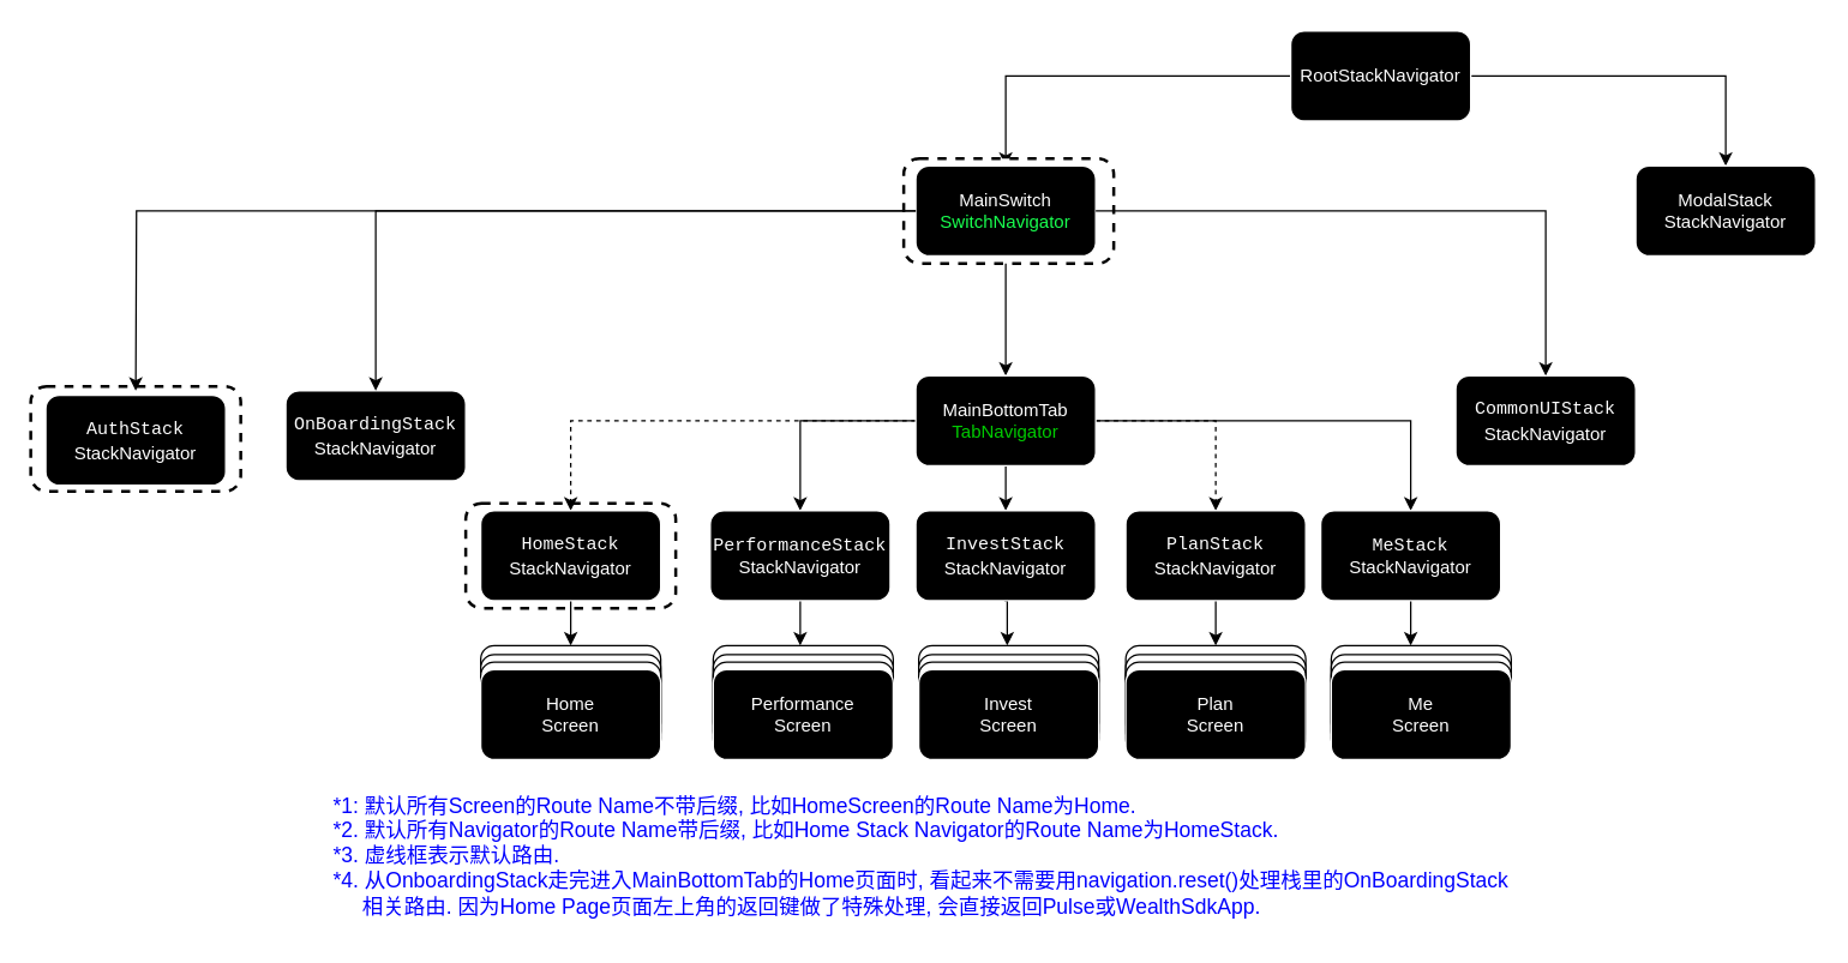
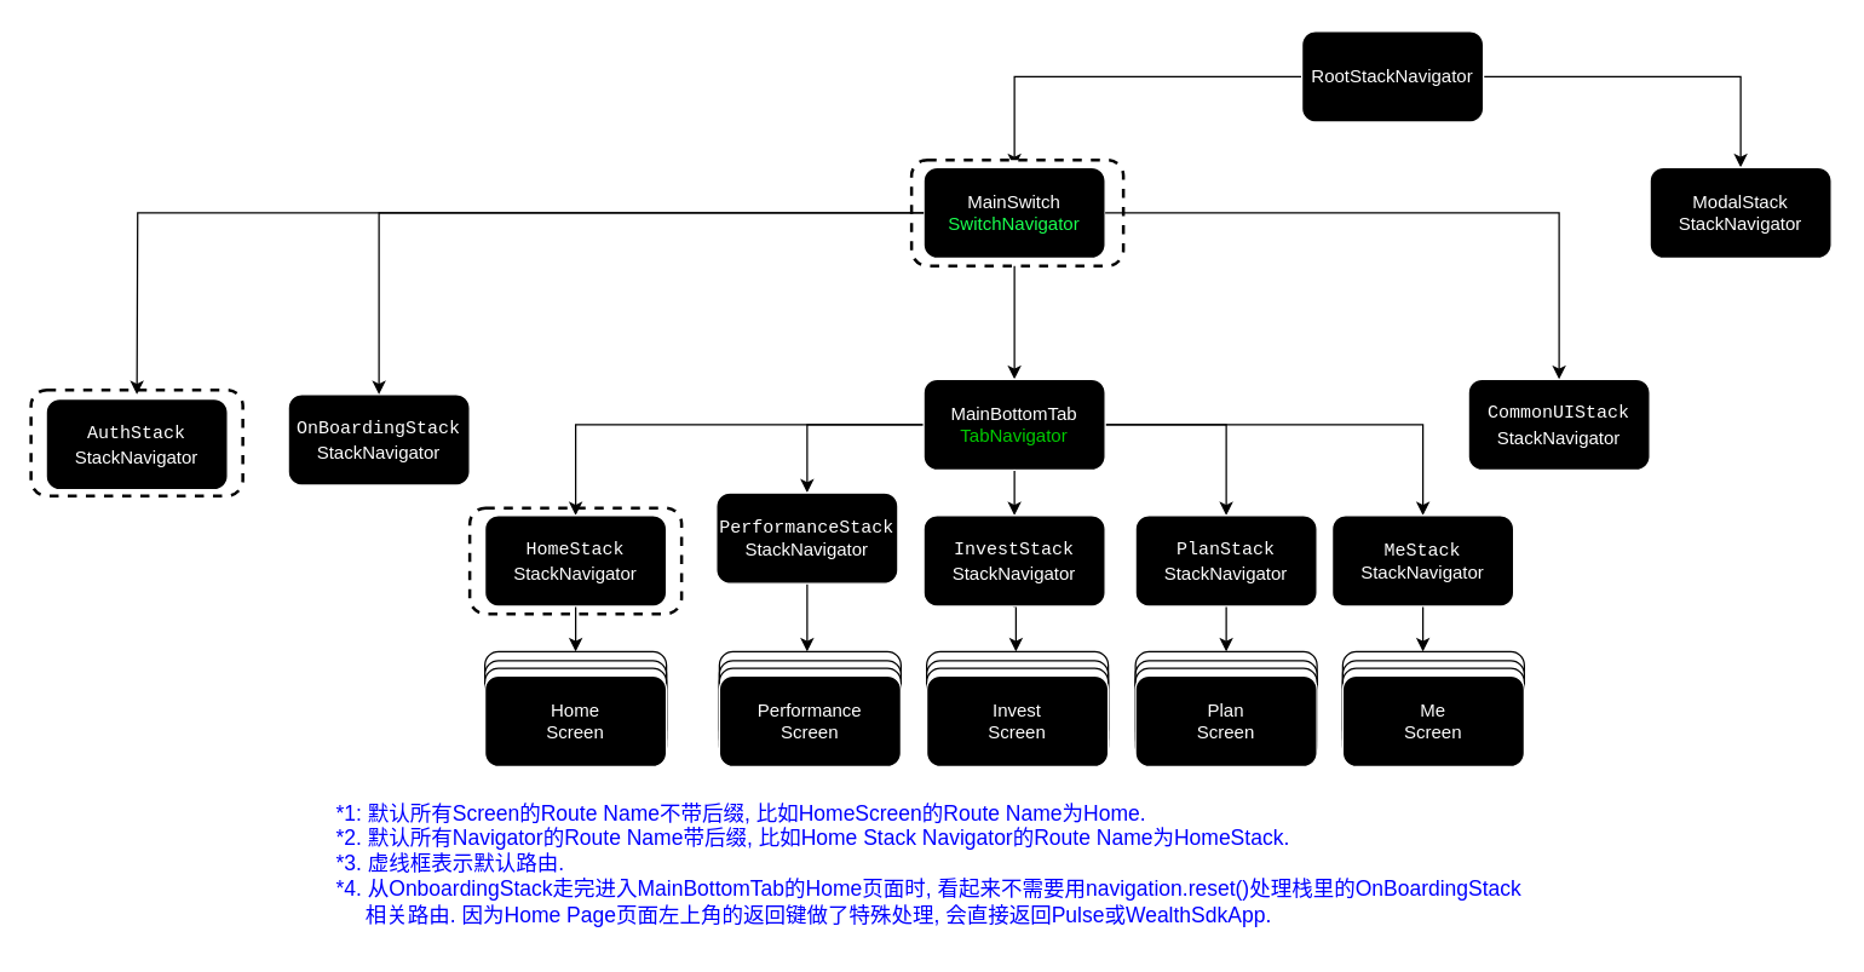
- <mxCell id="9" value="" style="edgeStyle=orthogonalEdgeStyle;rounded=0;orthogonalLoop=1;jettySize=auto;html=1;fontColor=#00CC00;dashed=1;" parent="1" source="14" target="16" edge="1"><mxGeometry relative="1" as="geometry" /></mxCell>
+ <mxCell id="9" value="" style="edgeStyle=orthogonalEdgeStyle;rounded=0;orthogonalLoop=1;jettySize=auto;html=1;fontColor=#00CC00;" parent="1" source="14" target="16" edge="1"><mxGeometry relative="1" as="geometry" /></mxCell>
- <mxCell id="12" value="" style="edgeStyle=orthogonalEdgeStyle;rounded=0;orthogonalLoop=1;jettySize=auto;html=1;fontColor=#00CC00;dashed=1;" parent="1" source="14" target="22" edge="1"><mxGeometry relative="1" as="geometry" /></mxCell>
+ <mxCell id="12" value="" style="edgeStyle=orthogonalEdgeStyle;rounded=0;orthogonalLoop=1;jettySize=auto;html=1;fontColor=#00CC00;" parent="1" source="14" target="22" edge="1"><mxGeometry relative="1" as="geometry" /></mxCell>
- <mxCell id="18" value="&lt;span style=&quot;font-family: Menlo, Monaco, &amp;quot;Courier New&amp;quot;, monospace;&quot;&gt;PerformanceStack&lt;br&gt;&lt;/span&gt;StackNavigator" style="whiteSpace=wrap;html=1;fillColor=#000000;strokeColor=#FFFFFF;fontColor=#FFFFFF;rounded=1;gradientColor=none;labelBackgroundColor=#000000;" parent="1" vertex="1"><mxGeometry x="473" y="340" width="120" height="60" as="geometry" /></mxCell>
+ <mxCell id="18" value="&lt;span style=&quot;font-family: Menlo, Monaco, &amp;quot;Courier New&amp;quot;, monospace;&quot;&gt;PerformanceStack&lt;br&gt;&lt;/span&gt;StackNavigator" style="whiteSpace=wrap;html=1;fillColor=#000000;strokeColor=#FFFFFF;fontColor=#FFFFFF;rounded=1;gradientColor=none;labelBackgroundColor=#000000;" parent="1" vertex="1"><mxGeometry x="473" y="325" width="120" height="60" as="geometry" /></mxCell>
